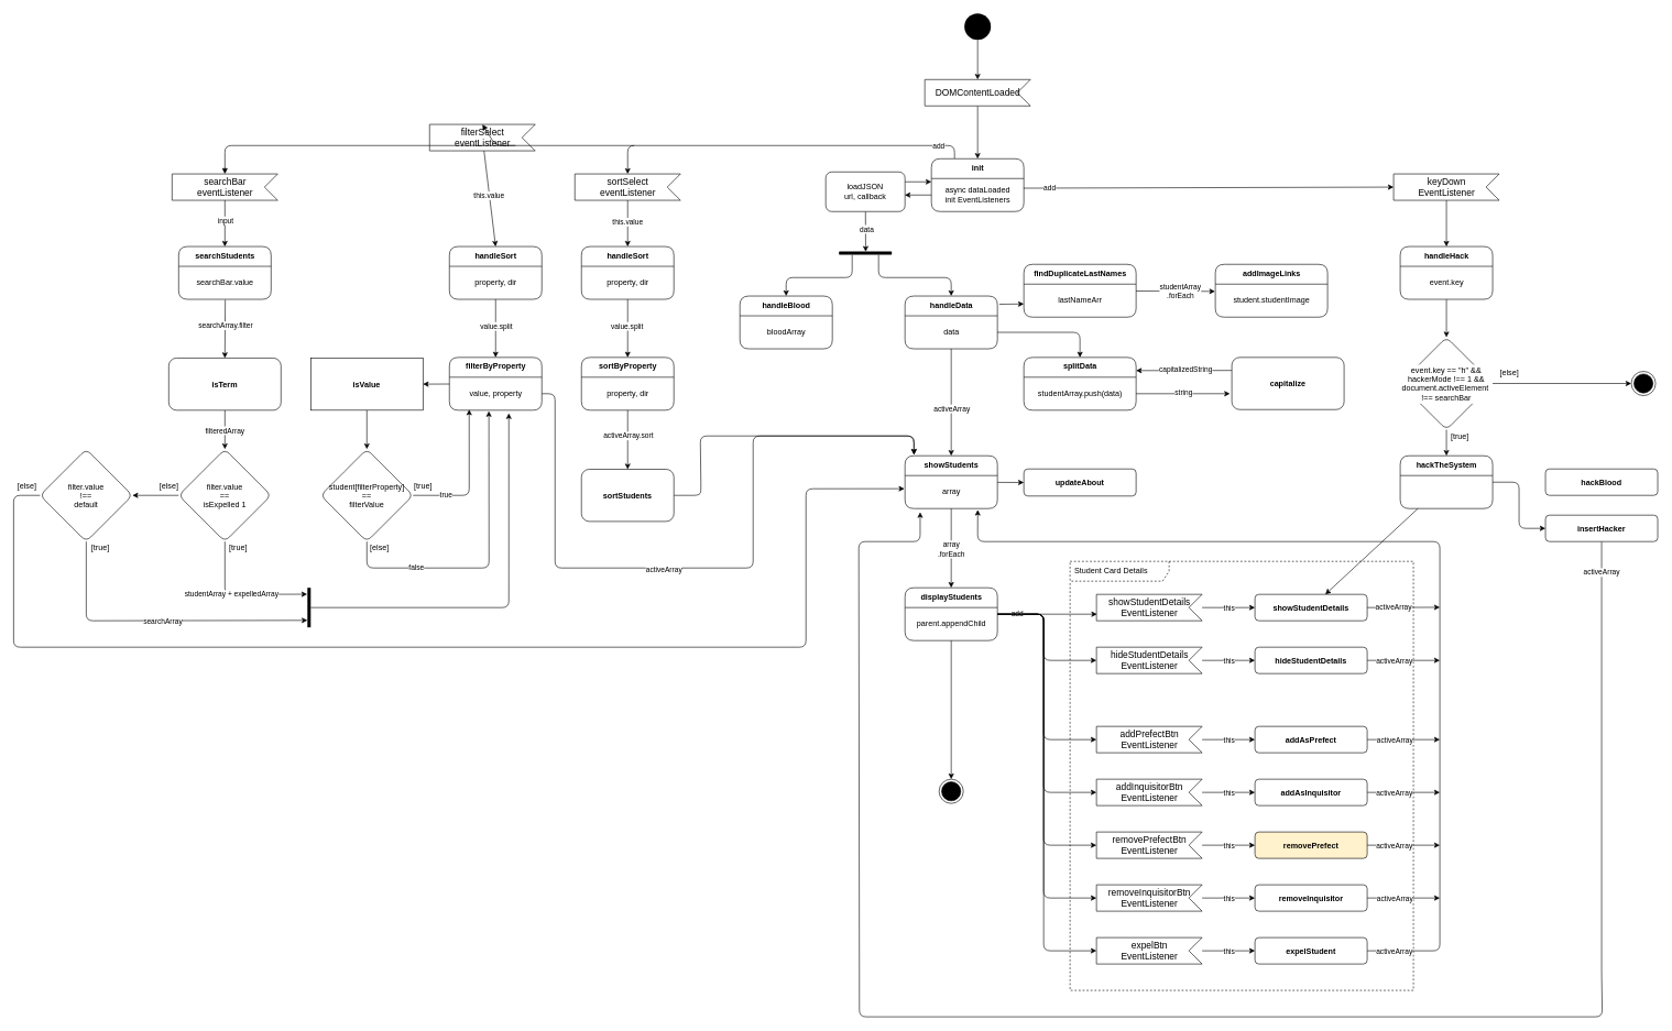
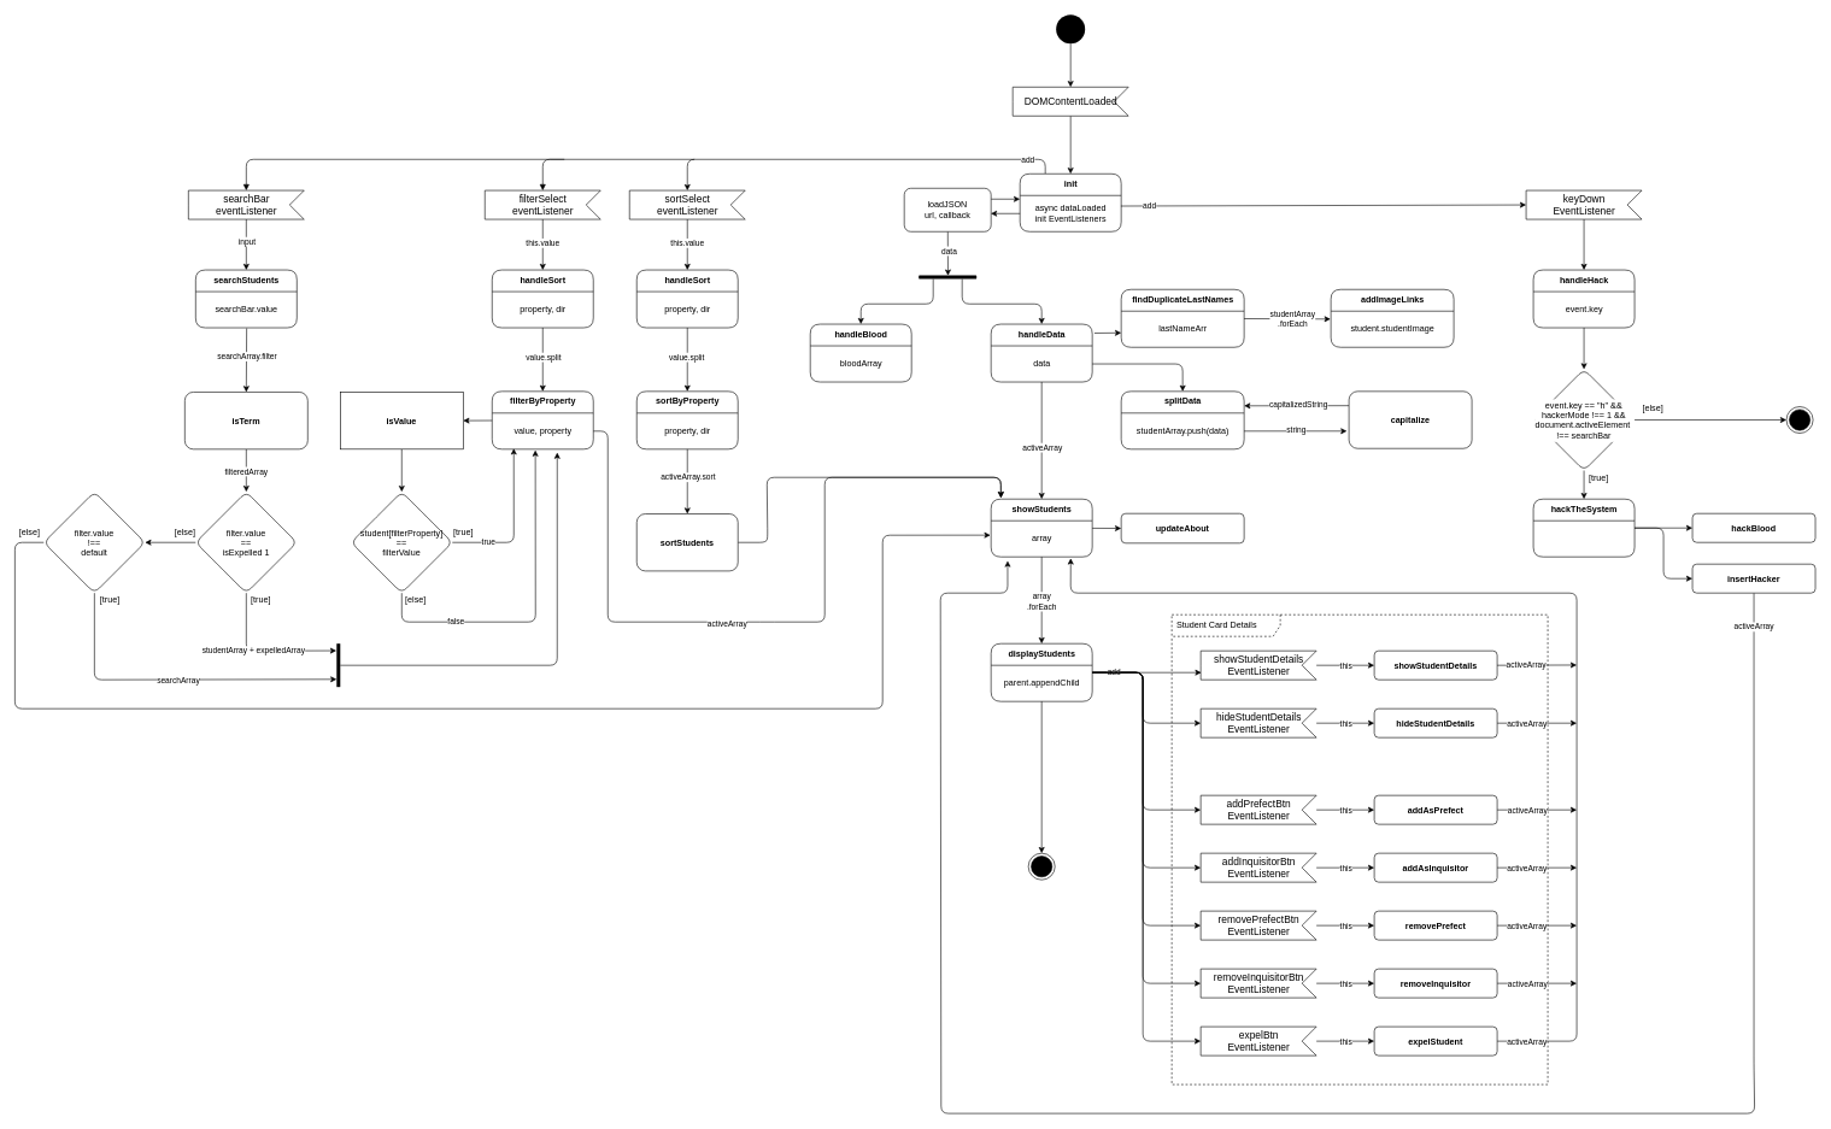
- <mxCell id="60" value="filterSelect&lt;br&gt;eventListener" style="html=1;shape=mxgraph.infographic.ribbonSimple;notch1=20;notch2=0;align=center;verticalAlign=middle;fontSize=14;fontStyle=0;flipH=1;" parent="1" vertex="1"><mxGeometry x="650" y="188" width="160" height="40" as="geometry" /></mxCell>
+ <mxCell id="60" value="filterSelect&lt;br&gt;eventListener" style="html=1;shape=mxgraph.infographic.ribbonSimple;notch1=20;notch2=0;align=center;verticalAlign=middle;fontSize=14;fontStyle=0;flipH=1;" parent="1" vertex="1"><mxGeometry x="670" y="263" width="160" height="40" as="geometry" /></mxCell>
- <mxCell id="168" style="edgeStyle=none;html=1;" edge="1" parent="1" source="170" target="122"><mxGeometry relative="1" as="geometry"><mxPoint x="2350" y="730" as="targetPoint" /></mxGeometry></mxCell>
+ <mxCell id="168" style="edgeStyle=none;html=1;entryX=0;entryY=0.5;entryDx=0;entryDy=0;" edge="1" parent="1" source="170" target="176"><mxGeometry relative="1" as="geometry"><mxPoint x="2350" y="730" as="targetPoint" /></mxGeometry></mxCell>
- <mxCell id="149" value="removePrefect" style="fontStyle=1;rounded=1;fillColor=#fff2cc;" vertex="1" parent="1"><mxGeometry x="1900" y="1260" width="170" height="40" as="geometry" /></mxCell>
+ <mxCell id="149" value="removePrefect" style="fontStyle=1;rounded=1;" vertex="1" parent="1"><mxGeometry x="1900" y="1260" width="170" height="40" as="geometry" /></mxCell>
